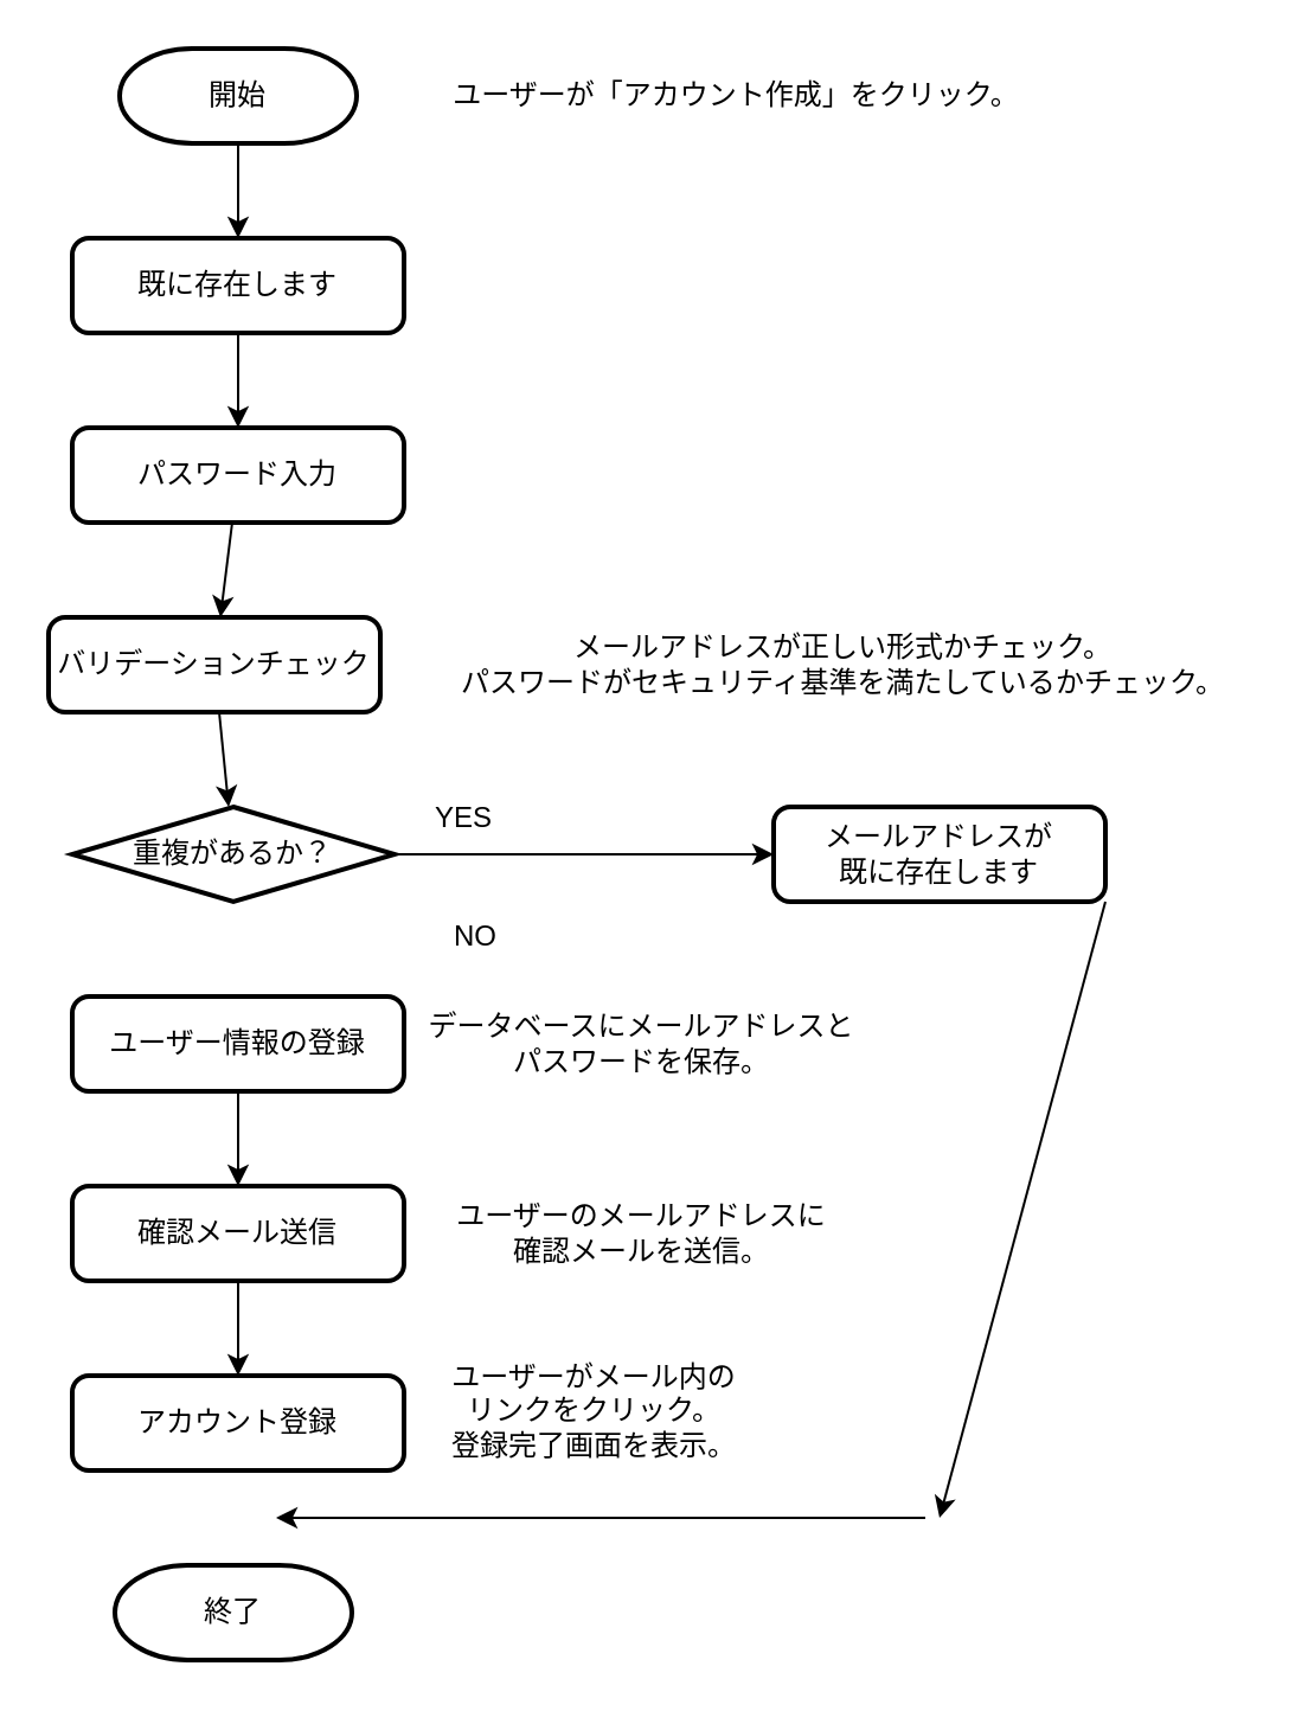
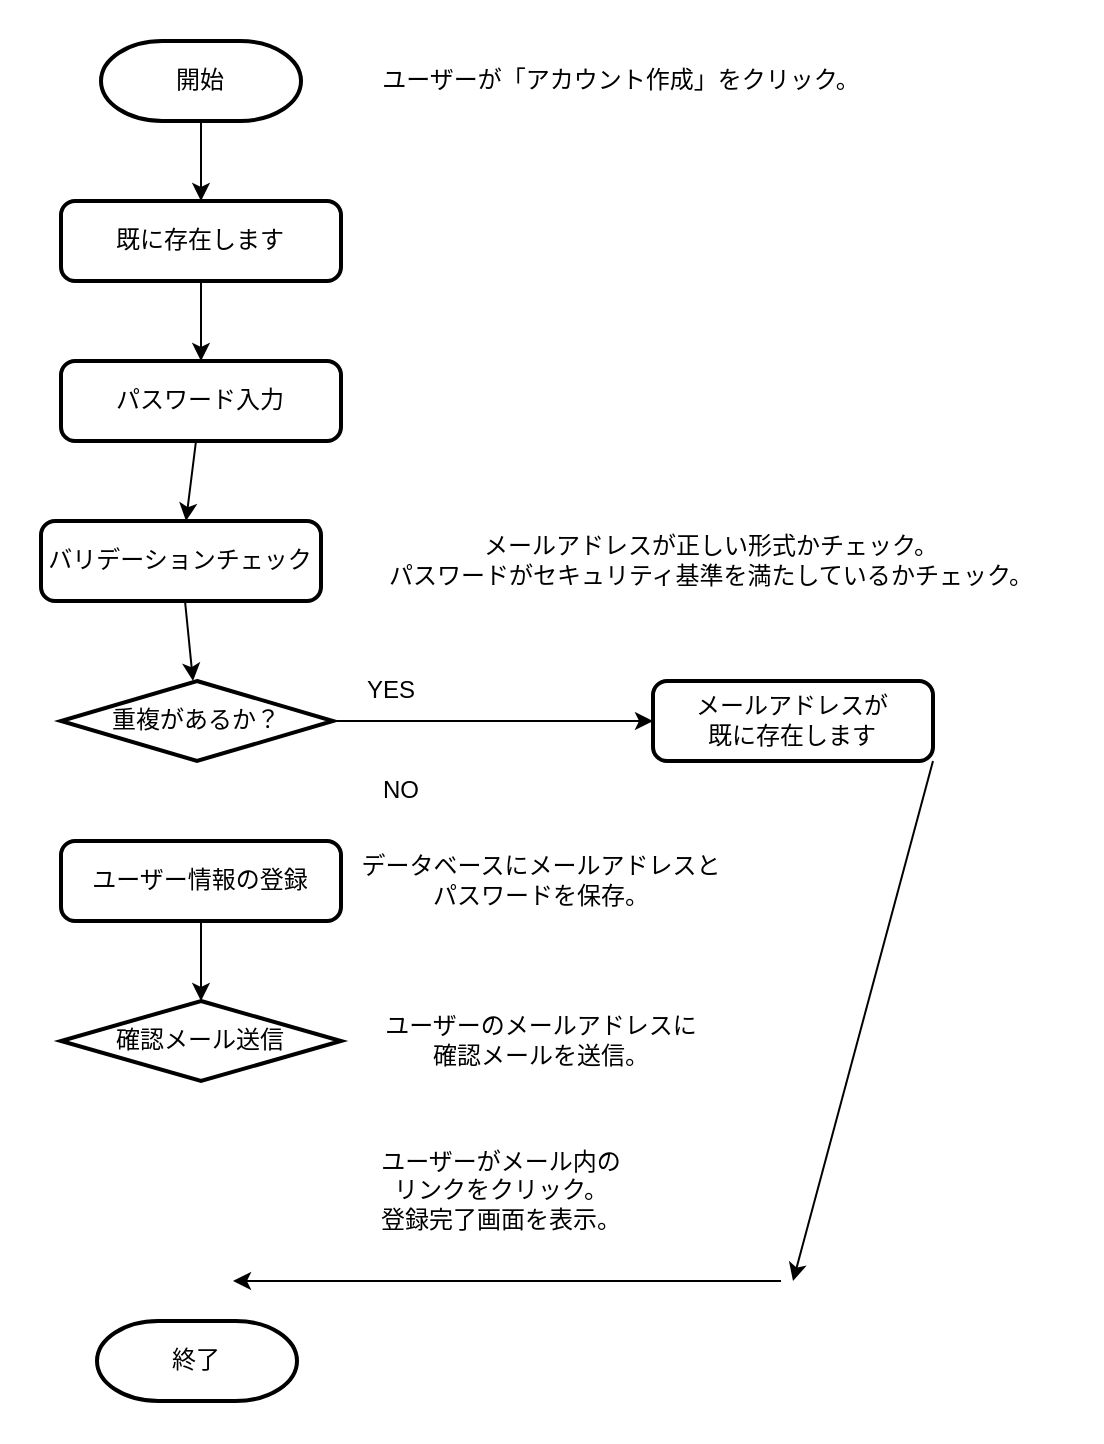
- <mxCell id="15" value="確認メール送信" style="rounded=1;whiteSpace=wrap;html=1;absoluteArcSize=1;arcSize=14;strokeWidth=2;" parent="1" vertex="1"><mxGeometry x="30" y="500" width="140" height="40" as="geometry" /></mxCell>
+ <mxCell id="15" value="確認メール送信" style="rhombus;whiteSpace=wrap;html=1;absoluteArcSize=1;arcSize=14;strokeWidth=2;" parent="1" vertex="1"><mxGeometry x="30" y="500" width="140" height="40" as="geometry" /></mxCell>
- <mxCell id="14" value="" style="edgeStyle=none;html=1;" parent="1" source="15" target="9" edge="1"><mxGeometry relative="1" as="geometry" /></mxCell>
- <mxCell id="9" value="アカウント登録" style="rounded=1;whiteSpace=wrap;html=1;absoluteArcSize=1;arcSize=14;strokeWidth=2;" parent="1" vertex="1"><mxGeometry x="30" y="580" width="140" height="40" as="geometry" /></mxCell>
